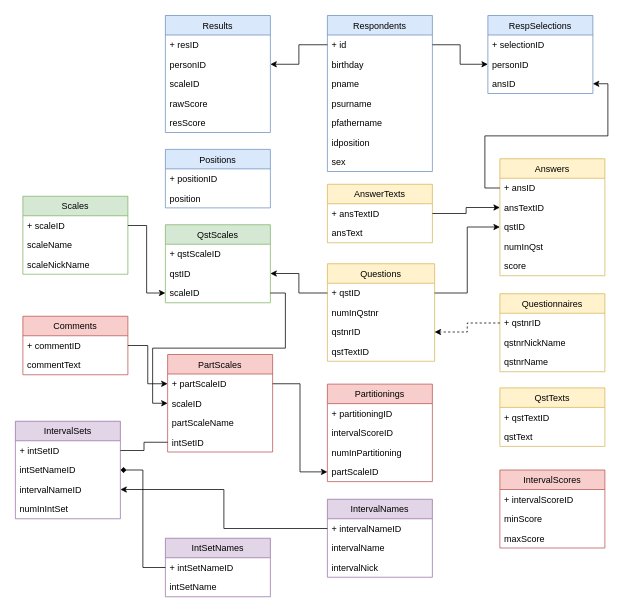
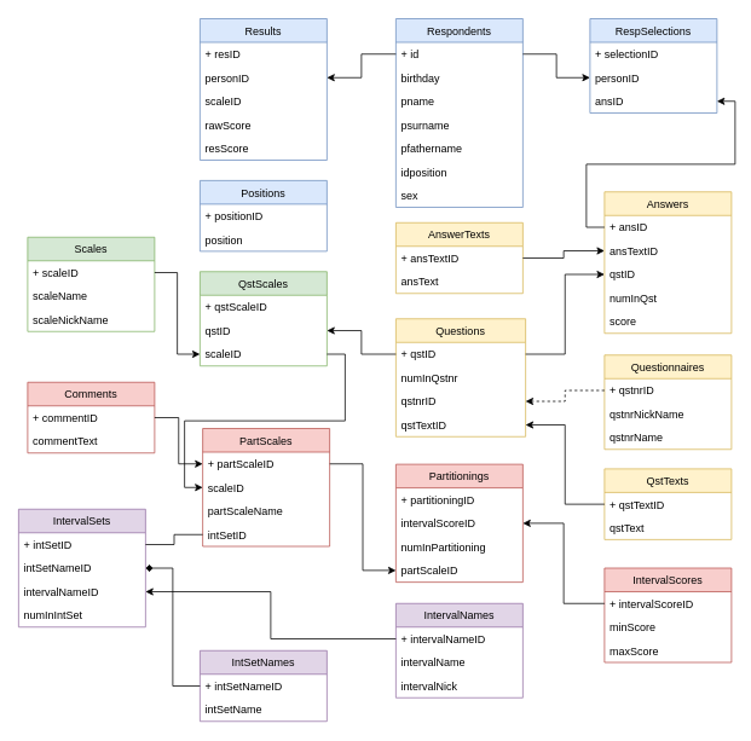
+ <mxCell id="45" style="edgeStyle=orthogonalEdgeStyle;rounded=0;orthogonalLoop=1;jettySize=auto;html=1;" edge="1" parent="1" source="43" target="6"><mxGeometry relative="1" as="geometry" /></mxCell>
+ <mxCell id="88" style="edgeStyle=orthogonalEdgeStyle;rounded=0;orthogonalLoop=1;jettySize=auto;html=1;" edge="1" parent="1" source="85" target="81"><mxGeometry relative="1" as="geometry" /></mxCell>
